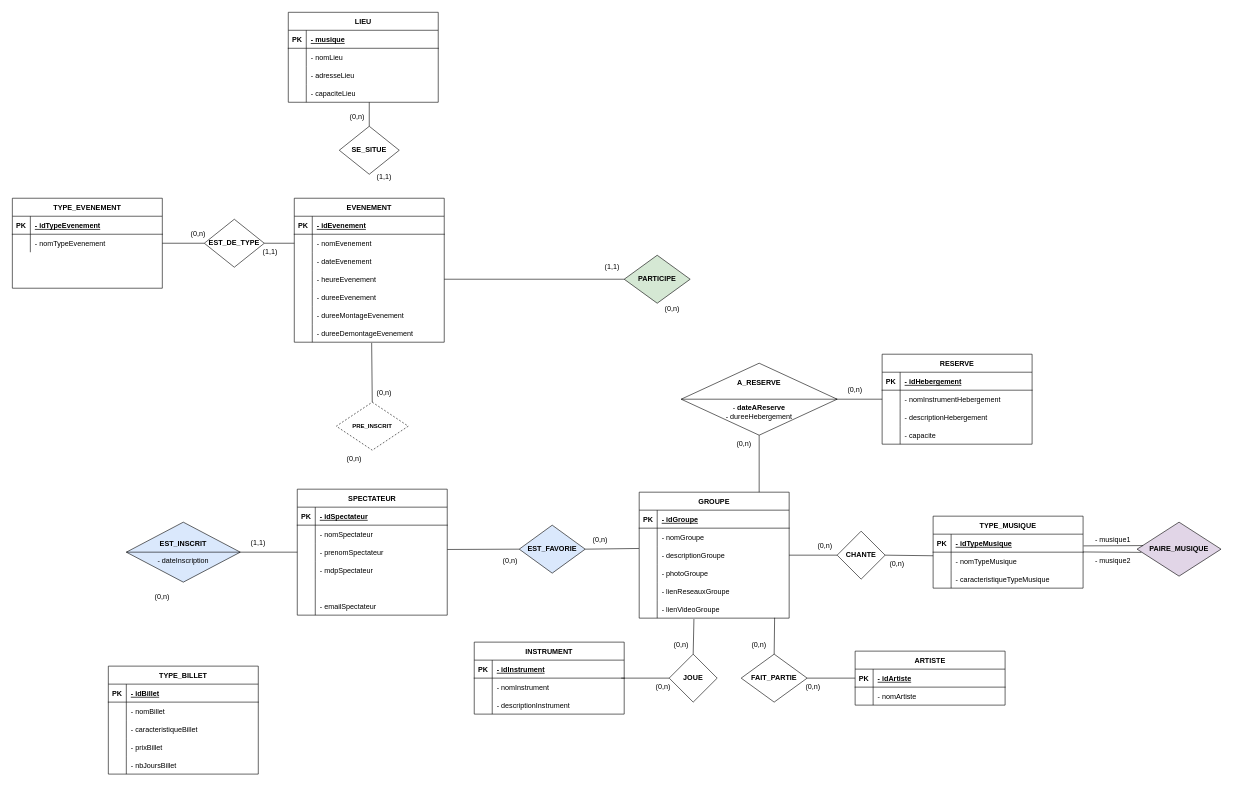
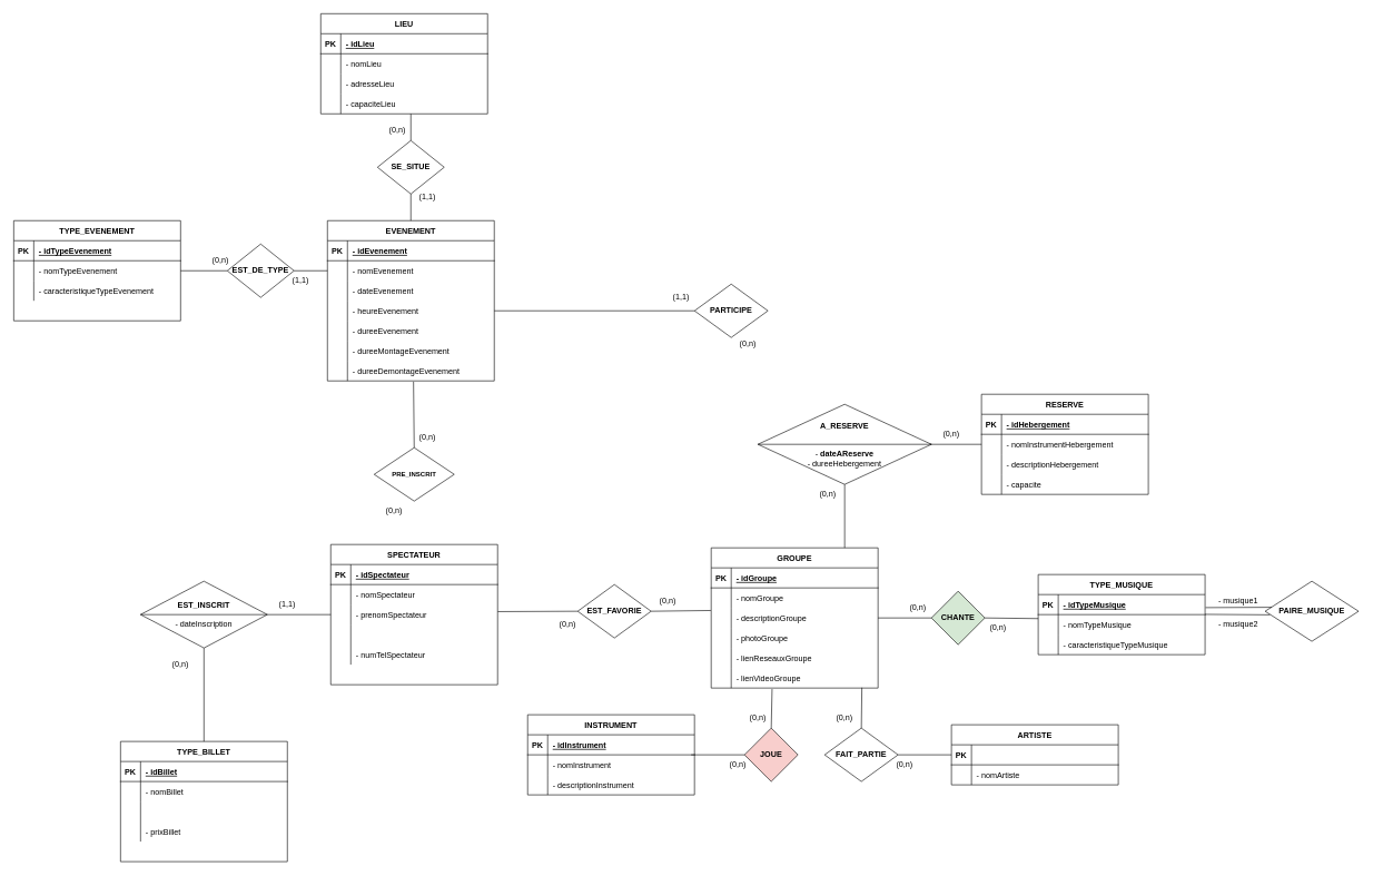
- <mxCell id="40" value="- musique" style="shape=partialRectangle;overflow=hidden;connectable=0;fillColor=none;top=0;left=0;bottom=0;right=0;align=left;spacingLeft=6;fontStyle=5;" parent="38" vertex="1"><mxGeometry x="30" width="220" height="30" as="geometry"><mxRectangle width="220" height="30" as="alternateBounds" /></mxGeometry></mxCell>
+ <mxCell id="40" value="- idLieu" style="shape=partialRectangle;overflow=hidden;connectable=0;fillColor=none;top=0;left=0;bottom=0;right=0;align=left;spacingLeft=6;fontStyle=5;" parent="38" vertex="1"><mxGeometry x="30" width="220" height="30" as="geometry"><mxRectangle width="220" height="30" as="alternateBounds" /></mxGeometry></mxCell>
+ <mxCell id="197" value="" style="endArrow=none;html=1;rounded=0;entryX=0.5;entryY=0;entryDx=0;entryDy=0;exitX=0.5;exitY=1;exitDx=0;exitDy=0;" parent="1" source="196" target="50" edge="1"><mxGeometry width="50" height="50" relative="1" as="geometry"><mxPoint x="609" y="250" as="sourcePoint" /><mxPoint x="750" y="250" as="targetPoint" /></mxGeometry></mxCell>
+ <mxCell id="81" value="- caracteristiqueTypeEvenement" style="shape=partialRectangle;overflow=hidden;connectable=0;fillColor=none;top=0;left=0;bottom=0;right=0;align=left;spacingLeft=6;" parent="79" vertex="1"><mxGeometry x="30" width="220" height="30" as="geometry"><mxRectangle width="220" height="30" as="alternateBounds" /></mxGeometry></mxCell>
- <mxCell id="190" value="&lt;b&gt;PARTICIPE&lt;/b&gt;" style="rhombus;whiteSpace=wrap;html=1;fillColor=#d5e8d4;" parent="1" vertex="1"><mxGeometry x="1040" y="425" width="110" height="80" as="geometry" /></mxCell>
+ <mxCell id="190" value="&lt;b&gt;PARTICIPE&lt;/b&gt;" style="rhombus;whiteSpace=wrap;html=1;" parent="1" vertex="1"><mxGeometry x="1040" y="425" width="110" height="80" as="geometry" /></mxCell>
- <mxCell id="143" value="&lt;font size=&quot;1&quot;&gt;&lt;b&gt;PRE_INSCRIT&lt;/b&gt;&lt;/font&gt;" style="rhombus;whiteSpace=wrap;html=1;dashed=1;" parent="1" vertex="1"><mxGeometry x="560" y="670" width="120" height="80" as="geometry" /></mxCell>
+ <mxCell id="143" value="&lt;font size=&quot;1&quot;&gt;&lt;b&gt;PRE_INSCRIT&lt;/b&gt;&lt;/font&gt;" style="rhombus;whiteSpace=wrap;html=1;" parent="1" vertex="1"><mxGeometry x="560" y="670" width="120" height="80" as="geometry" /></mxCell>
- <mxCell id="144" value="&lt;b&gt;EST_FAVORIE&lt;/b&gt;" style="rhombus;whiteSpace=wrap;html=1;fillColor=#dae8fc;" parent="1" vertex="1"><mxGeometry x="865" y="875" width="110" height="80" as="geometry" /></mxCell>
+ <mxCell id="144" value="&lt;b&gt;EST_FAVORIE&lt;/b&gt;" style="rhombus;whiteSpace=wrap;html=1;" parent="1" vertex="1"><mxGeometry x="865" y="875" width="110" height="80" as="geometry" /></mxCell>
- <mxCell id="145" value="&lt;b&gt;PAIRE_MUSIQUE&lt;/b&gt;" style="rhombus;whiteSpace=wrap;html=1;fillColor=#e1d5e7;" parent="1" vertex="1"><mxGeometry x="1895" y="870" width="140" height="90" as="geometry" /></mxCell>
+ <mxCell id="145" value="&lt;b&gt;PAIRE_MUSIQUE&lt;/b&gt;" style="rhombus;whiteSpace=wrap;html=1;" parent="1" vertex="1"><mxGeometry x="1895" y="870" width="140" height="90" as="geometry" /></mxCell>
- <mxCell id="186" value="&lt;div&gt;&lt;b&gt;EST_INSCRIT&lt;/b&gt;&lt;/div&gt;&lt;div&gt;&lt;b&gt;&lt;br&gt;&lt;/b&gt;&lt;/div&gt;&lt;div&gt;- dateInscription&lt;/div&gt;" style="rhombus;whiteSpace=wrap;html=1;fillColor=#dae8fc;" parent="1" vertex="1"><mxGeometry x="210" y="870" width="190" height="100" as="geometry" /></mxCell>
+ <mxCell id="186" value="&lt;div&gt;&lt;b&gt;EST_INSCRIT&lt;/b&gt;&lt;/div&gt;&lt;div&gt;&lt;b&gt;&lt;br&gt;&lt;/b&gt;&lt;/div&gt;&lt;div&gt;- dateInscription&lt;/div&gt;" style="rhombus;whiteSpace=wrap;html=1;" parent="1" vertex="1"><mxGeometry x="210" y="870" width="190" height="100" as="geometry" /></mxCell>
- <mxCell id="146" value="&lt;b&gt;CHANTE&lt;/b&gt;" style="rhombus;whiteSpace=wrap;html=1;" parent="1" vertex="1"><mxGeometry x="1395" y="885" width="80" height="80" as="geometry" /></mxCell>
+ <mxCell id="146" value="&lt;b&gt;CHANTE&lt;/b&gt;" style="rhombus;whiteSpace=wrap;html=1;fillColor=#d5e8d4;" parent="1" vertex="1"><mxGeometry x="1395" y="885" width="80" height="80" as="geometry" /></mxCell>
- <mxCell id="14" value="- mdpSpectateur" style="shape=partialRectangle;overflow=hidden;connectable=0;fillColor=none;top=0;left=0;bottom=0;right=0;align=left;spacingLeft=6;" parent="12" vertex="1"><mxGeometry x="30" width="220" height="30" as="geometry"><mxRectangle width="220" height="30" as="alternateBounds" /></mxGeometry></mxCell>
+ <mxCell id="17" value="- numTelSpectateur" style="shape=partialRectangle;overflow=hidden;connectable=0;fillColor=none;top=0;left=0;bottom=0;right=0;align=left;spacingLeft=6;" parent="15" vertex="1"><mxGeometry x="30" width="220" height="30" as="geometry"><mxRectangle width="220" height="30" as="alternateBounds" /></mxGeometry></mxCell>
- <mxCell id="20" value="- emailSpectateur" style="shape=partialRectangle;overflow=hidden;connectable=0;fillColor=none;top=0;left=0;bottom=0;right=0;align=left;spacingLeft=6;" parent="18" vertex="1"><mxGeometry x="30" width="220" height="30" as="geometry"><mxRectangle width="220" height="30" as="alternateBounds" /></mxGeometry></mxCell>
+ <mxCell id="150" value="" style="endArrow=none;html=1;rounded=0;entryX=0.5;entryY=0;entryDx=0;entryDy=0;exitX=0.5;exitY=1;exitDx=0;exitDy=0;" parent="1" source="186" target="21" edge="1"><mxGeometry width="50" height="50" relative="1" as="geometry"><mxPoint x="305" y="965" as="sourcePoint" /><mxPoint x="520" y="935" as="targetPoint" /></mxGeometry></mxCell>
- <mxCell id="148" value="&lt;b&gt;JOUE&lt;/b&gt;" style="rhombus;whiteSpace=wrap;html=1;" parent="1" vertex="1"><mxGeometry x="1115" y="1090" width="80" height="80" as="geometry" /></mxCell>
+ <mxCell id="148" value="&lt;b&gt;JOUE&lt;/b&gt;" style="rhombus;whiteSpace=wrap;html=1;fillColor=#f8cecc;" parent="1" vertex="1"><mxGeometry x="1115" y="1090" width="80" height="80" as="geometry" /></mxCell>
- <mxCell id="87" value="- idArtiste" style="shape=partialRectangle;overflow=hidden;connectable=0;fillColor=none;top=0;left=0;bottom=0;right=0;align=left;spacingLeft=6;fontStyle=5;" parent="85" vertex="1"><mxGeometry x="30" width="220" height="30" as="geometry"><mxRectangle width="220" height="30" as="alternateBounds" /></mxGeometry></mxCell>
- <mxCell id="30" value="- caracteristiqueBillet" style="shape=partialRectangle;overflow=hidden;connectable=0;fillColor=none;top=0;left=0;bottom=0;right=0;align=left;spacingLeft=6;" parent="28" vertex="1"><mxGeometry x="30" width="220" height="30" as="geometry"><mxRectangle width="220" height="30" as="alternateBounds" /></mxGeometry></mxCell>
- <mxCell id="36" value="- nbJoursBillet" style="shape=partialRectangle;overflow=hidden;connectable=0;fillColor=none;top=0;left=0;bottom=0;right=0;align=left;spacingLeft=6;" vertex="1" parent="34"><mxGeometry x="30" width="220" height="30" as="geometry"><mxRectangle width="220" height="30" as="alternateBounds" /></mxGeometry></mxCell>
